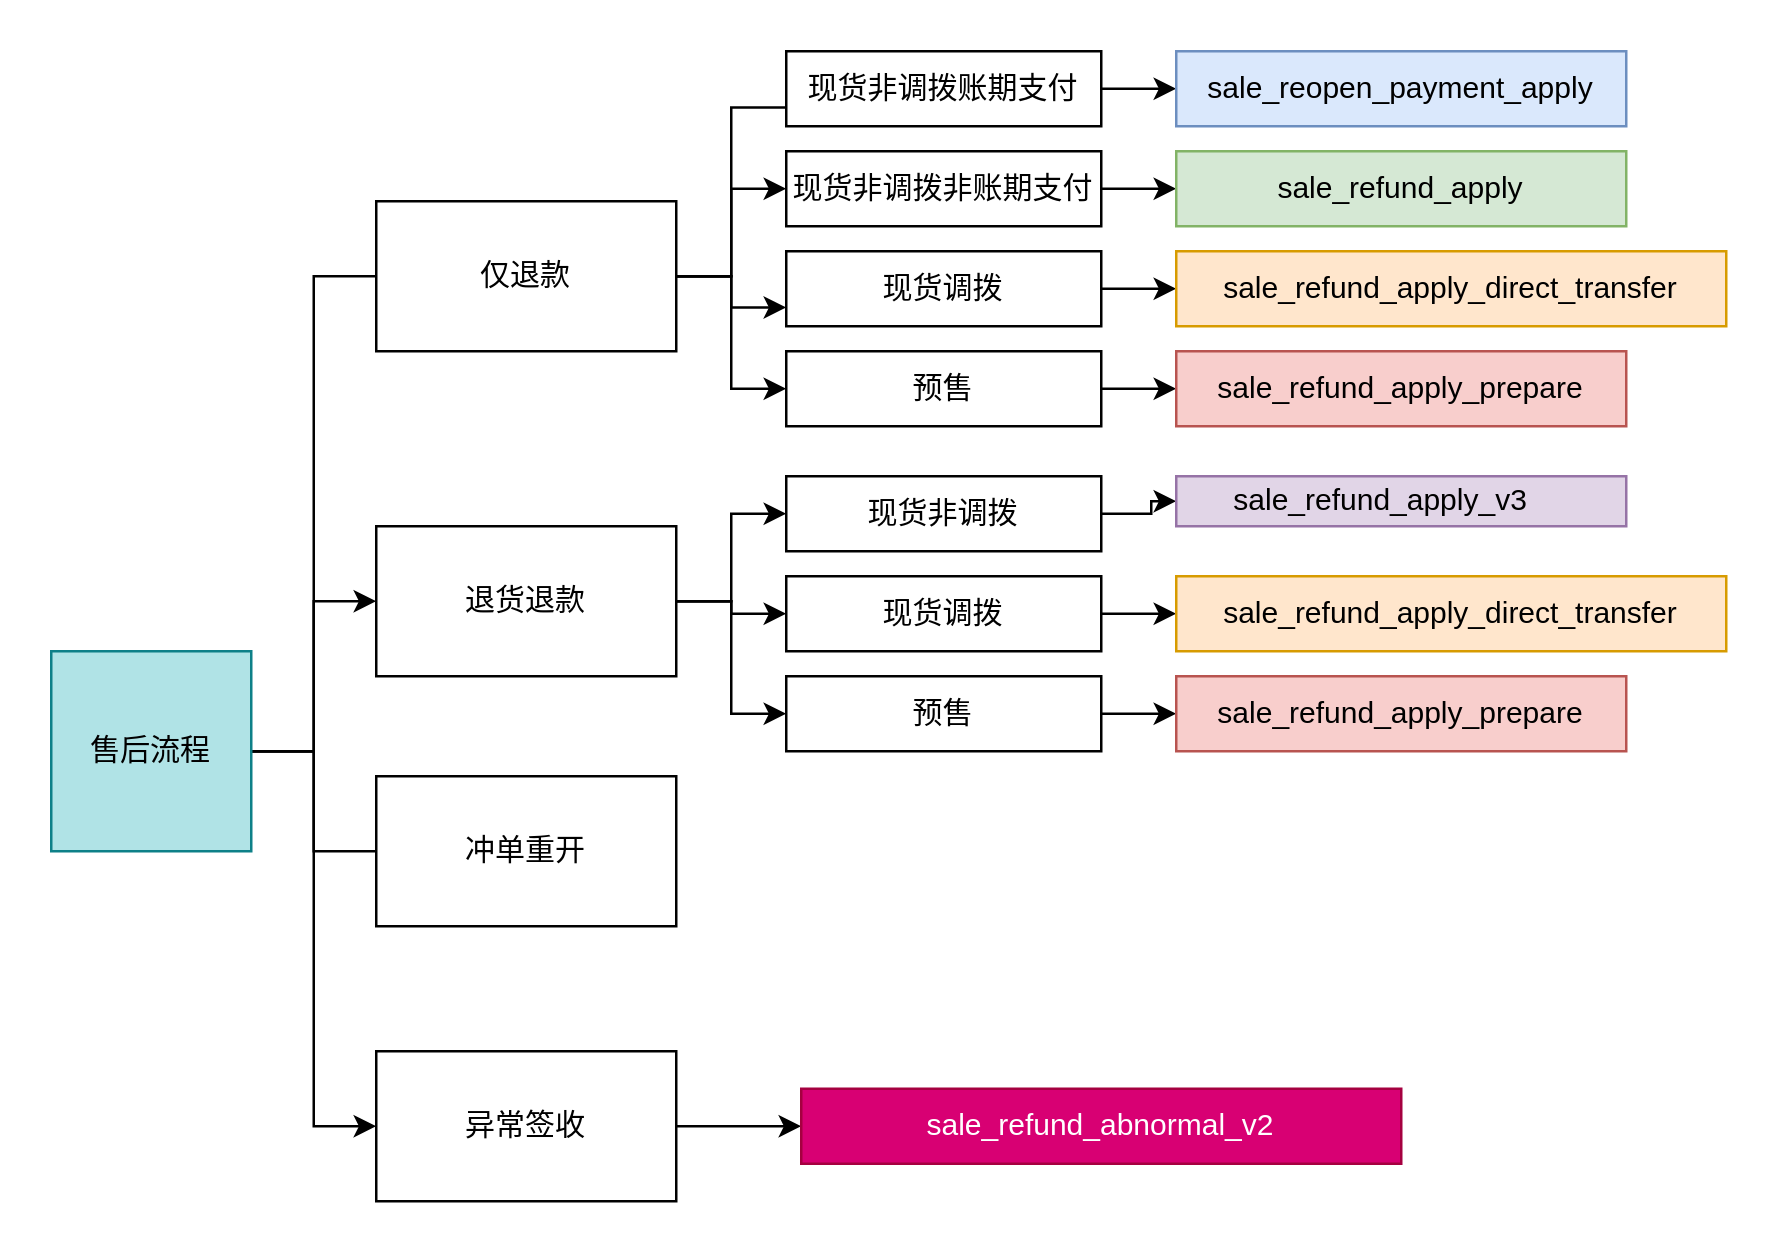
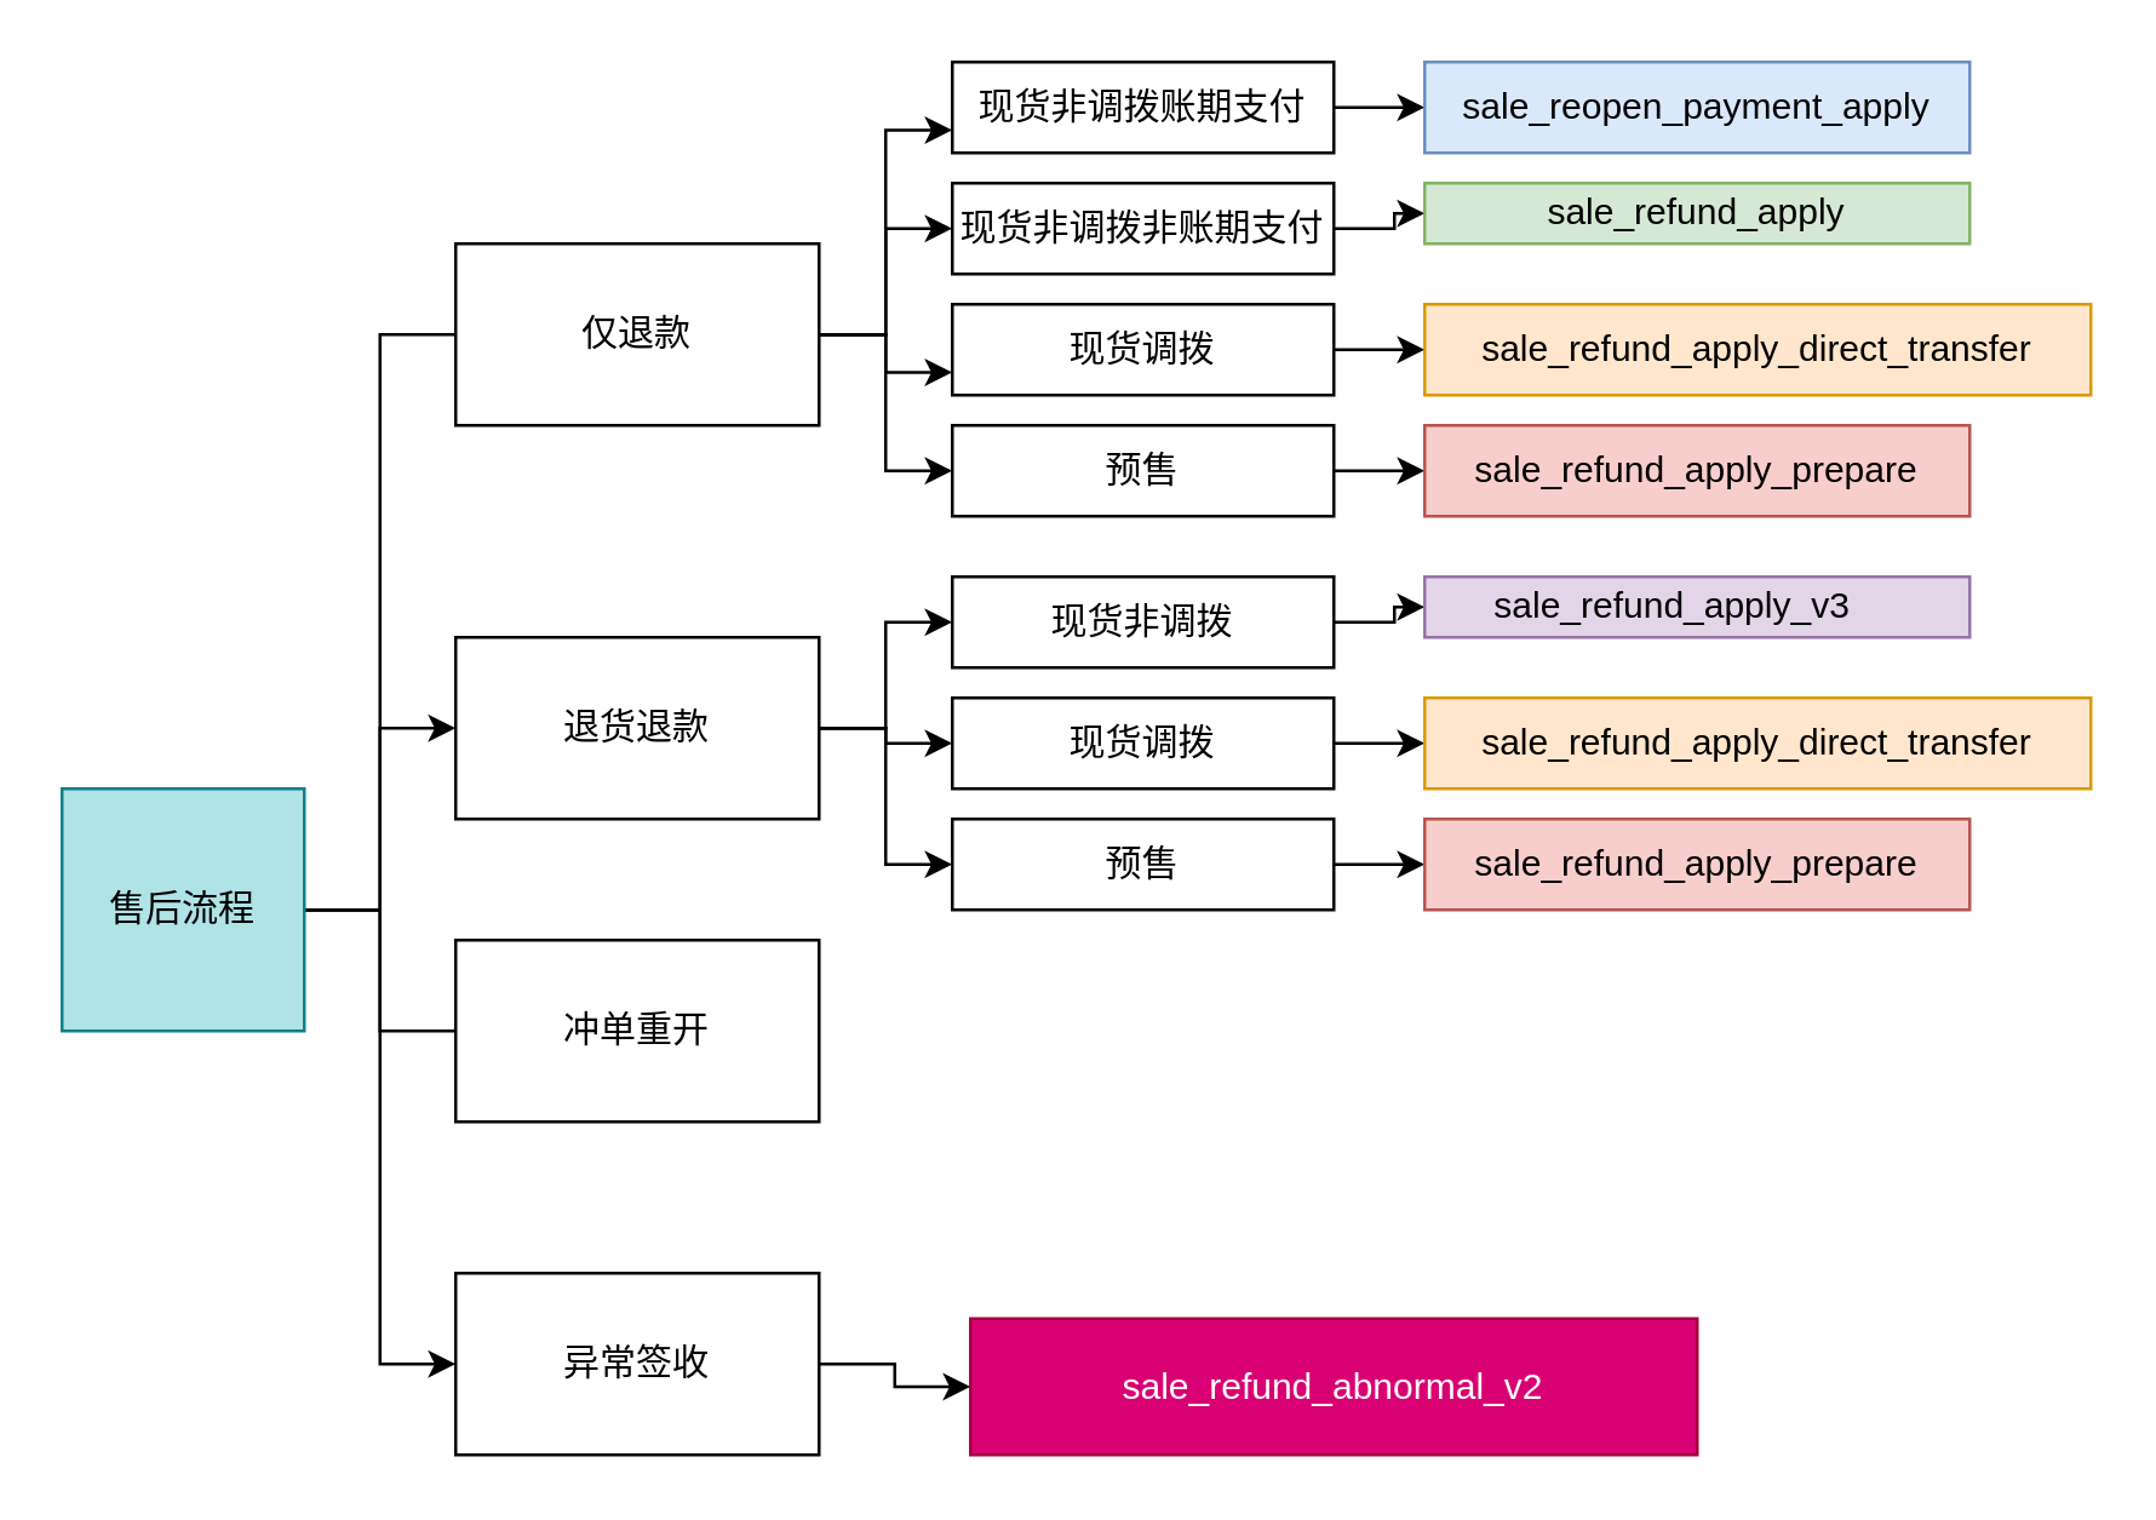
- <mxCell id="8" style="edgeStyle=orthogonalEdgeStyle;rounded=0;orthogonalLoop=1;jettySize=auto;html=1;entryX=0;entryY=0.75;entryDx=0;entryDy=0;endArrow=none;" edge="1" parent="1" source="12" target="21"><mxGeometry relative="1" as="geometry" /></mxCell>
+ <mxCell id="8" style="edgeStyle=orthogonalEdgeStyle;rounded=0;orthogonalLoop=1;jettySize=auto;html=1;entryX=0;entryY=0.75;entryDx=0;entryDy=0;" edge="1" parent="1" source="12" target="21"><mxGeometry relative="1" as="geometry" /></mxCell>
- <mxCell id="36" value="sale_refund_apply" style="rounded=0;whiteSpace=wrap;html=1;fillColor=#d5e8d4;strokeColor=#82b366;" vertex="1" parent="1"><mxGeometry x="470" y="60" width="180" height="30" as="geometry" /></mxCell>
+ <mxCell id="36" value="sale_refund_apply" style="rounded=0;whiteSpace=wrap;html=1;fillColor=#d5e8d4;strokeColor=#82b366;" vertex="1" parent="1"><mxGeometry x="470" y="60" width="180" height="20" as="geometry" /></mxCell>
- <mxCell id="34" value="sale_refund_abnormal_v2" style="rounded=0;whiteSpace=wrap;html=1;fillColor=#d80073;fontColor=#ffffff;strokeColor=#A50040;" vertex="1" parent="1"><mxGeometry x="320" y="435" width="240" height="30" as="geometry" /></mxCell>
+ <mxCell id="34" value="sale_refund_abnormal_v2" style="rounded=0;whiteSpace=wrap;html=1;fillColor=#d80073;fontColor=#ffffff;strokeColor=#A50040;" vertex="1" parent="1"><mxGeometry x="320" y="435" width="240" height="45" as="geometry" /></mxCell>
